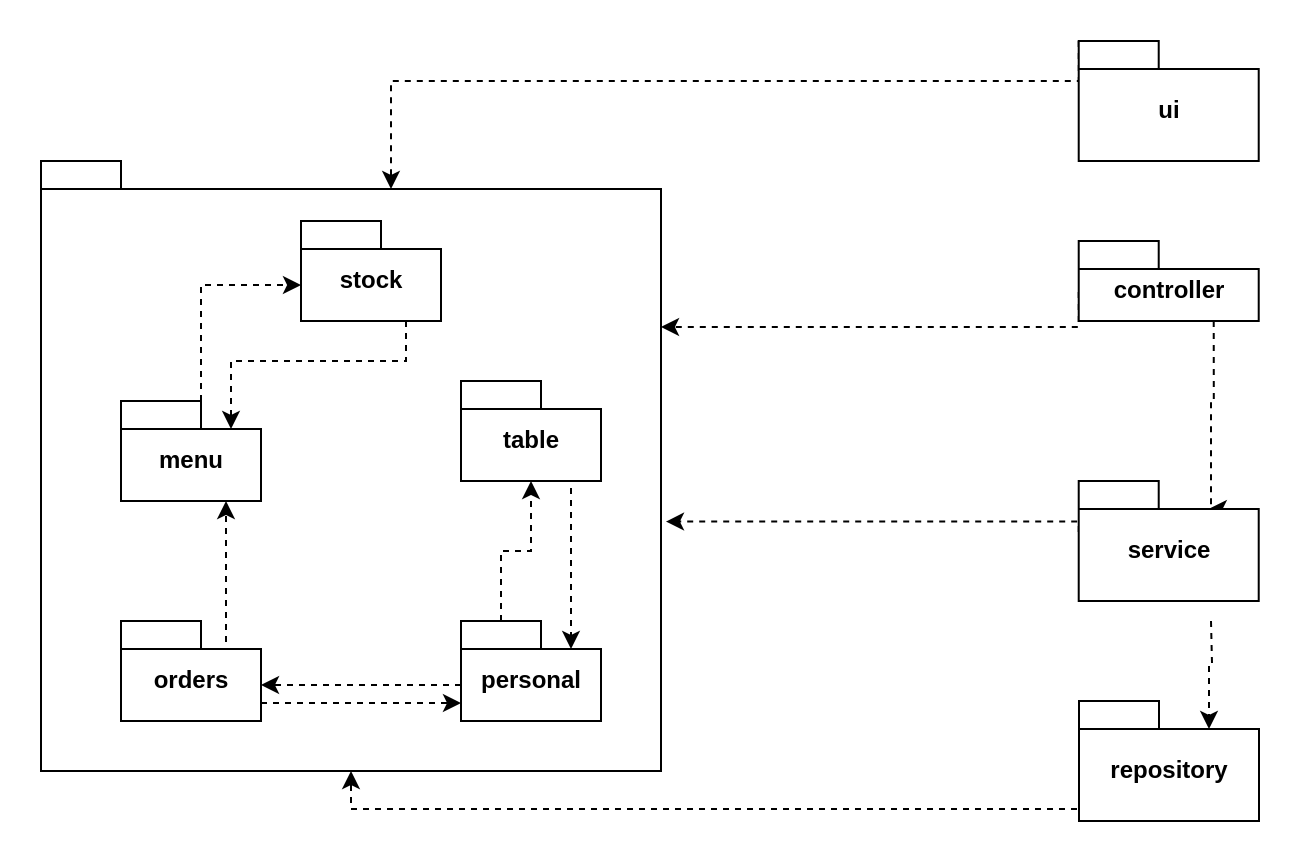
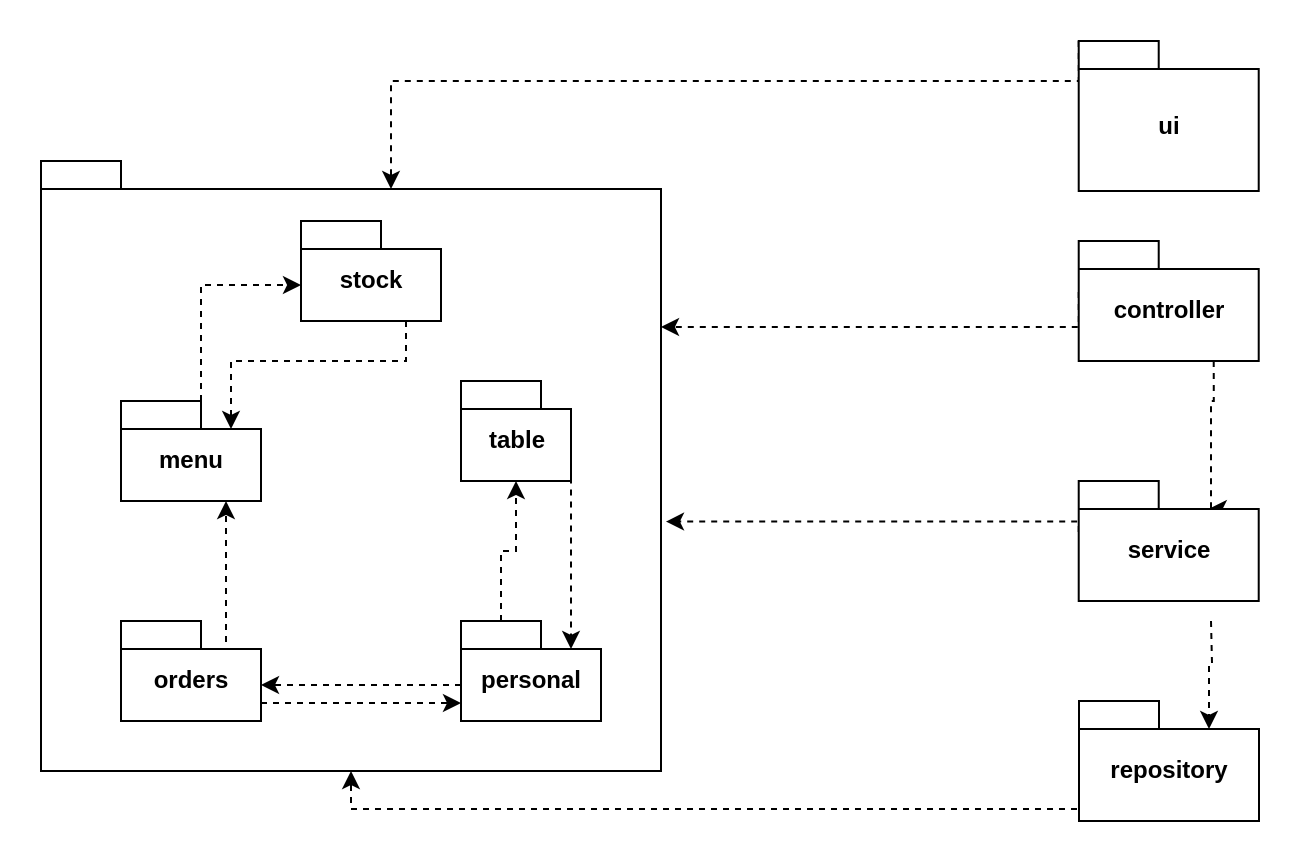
- <mxCell id="6" value="ui" style="shape=folder;fontStyle=1;spacingTop=10;tabWidth=40;tabHeight=14;tabPosition=left;html=1;" vertex="1" parent="1"><mxGeometry x="538.86" y="20" width="90" height="60" as="geometry" /></mxCell>
+ <mxCell id="6" value="ui" style="shape=folder;fontStyle=1;spacingTop=10;tabWidth=40;tabHeight=14;tabPosition=left;html=1;" vertex="1" parent="1"><mxGeometry x="538.86" y="20" width="90" height="75" as="geometry" /></mxCell>
- <mxCell id="4" value="controller" style="shape=folder;fontStyle=1;spacingTop=10;tabWidth=40;tabHeight=14;tabPosition=left;html=1;" vertex="1" parent="1"><mxGeometry x="538.86" y="120" width="90" height="40" as="geometry" /></mxCell>
+ <mxCell id="4" value="controller" style="shape=folder;fontStyle=1;spacingTop=10;tabWidth=40;tabHeight=14;tabPosition=left;html=1;" vertex="1" parent="1"><mxGeometry x="538.86" y="120" width="90" height="60" as="geometry" /></mxCell>
- <mxCell id="19" value="table" style="shape=folder;fontStyle=1;spacingTop=10;tabWidth=40;tabHeight=14;tabPosition=left;html=1;" vertex="1" parent="1"><mxGeometry x="230" y="190" width="70" height="50" as="geometry" /></mxCell>
+ <mxCell id="19" value="table" style="shape=folder;fontStyle=1;spacingTop=10;tabWidth=40;tabHeight=14;tabPosition=left;html=1;" vertex="1" parent="1"><mxGeometry x="230" y="190" width="55" height="50" as="geometry" /></mxCell>
